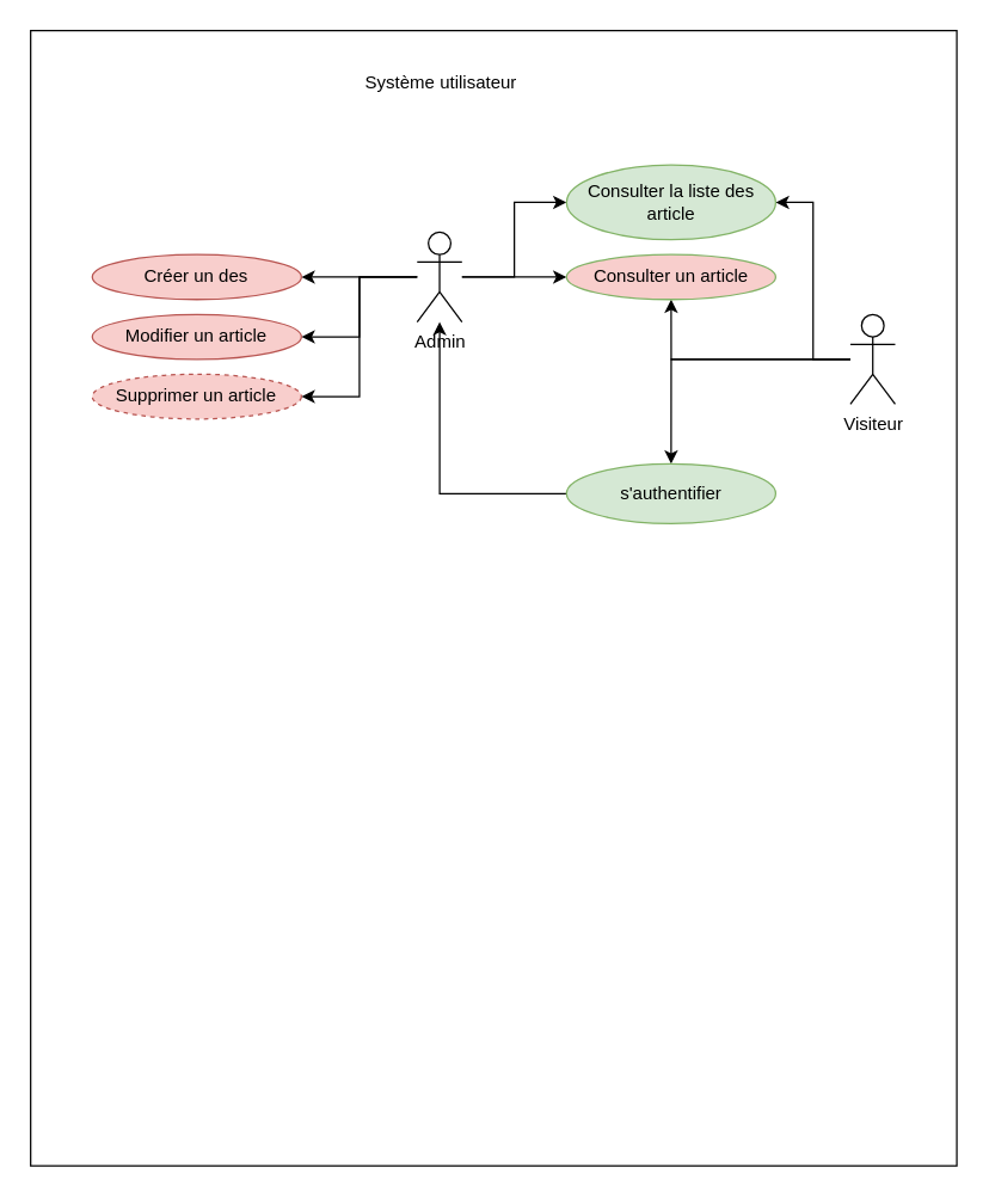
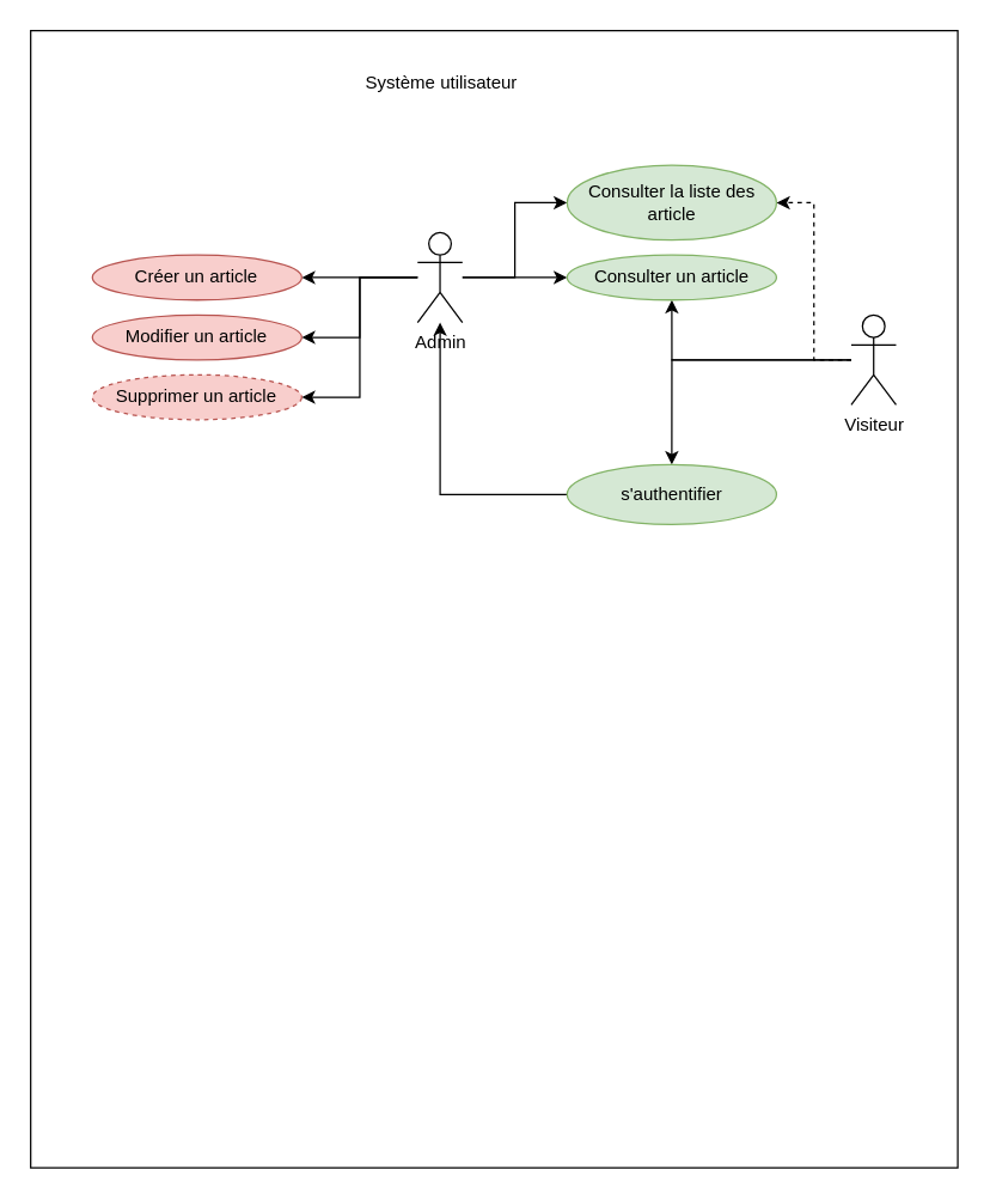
- <mxCell id="5" style="edgeStyle=orthogonalEdgeStyle;rounded=0;orthogonalLoop=1;jettySize=auto;html=1;entryX=1;entryY=0.5;entryDx=0;entryDy=0;" parent="1" source="6" target="20" edge="1"><mxGeometry relative="1" as="geometry" /></mxCell>
+ <mxCell id="5" style="edgeStyle=orthogonalEdgeStyle;rounded=0;orthogonalLoop=1;jettySize=auto;html=1;entryX=1;entryY=0.5;entryDx=0;entryDy=0;dashed=1;" parent="1" source="6" target="20" edge="1"><mxGeometry relative="1" as="geometry" /></mxCell>
- <mxCell id="18" value="&lt;div&gt;Créer un des&lt;br&gt;&lt;/div&gt;" style="ellipse;whiteSpace=wrap;html=1;fillColor=#f8cecc;strokeColor=#b85450;" parent="1" vertex="1"><mxGeometry x="61.25" y="170" width="140" height="30" as="geometry" /></mxCell>
+ <mxCell id="18" value="&lt;div&gt;Créer un article&lt;br&gt;&lt;/div&gt;" style="ellipse;whiteSpace=wrap;html=1;fillColor=#f8cecc;strokeColor=#b85450;" parent="1" vertex="1"><mxGeometry x="61.25" y="170" width="140" height="30" as="geometry" /></mxCell>
- <mxCell id="13" value="&lt;div&gt;Consulter un article&lt;/div&gt;" style="ellipse;whiteSpace=wrap;html=1;fillColor=#f8cecc;strokeColor=#82b366;" parent="1" vertex="1"><mxGeometry x="378.75" y="170" width="140" height="30" as="geometry" /></mxCell>
+ <mxCell id="13" value="&lt;div&gt;Consulter un article&lt;/div&gt;" style="ellipse;whiteSpace=wrap;html=1;fillColor=#d5e8d4;strokeColor=#82b366;" parent="1" vertex="1"><mxGeometry x="378.75" y="170" width="140" height="30" as="geometry" /></mxCell>
